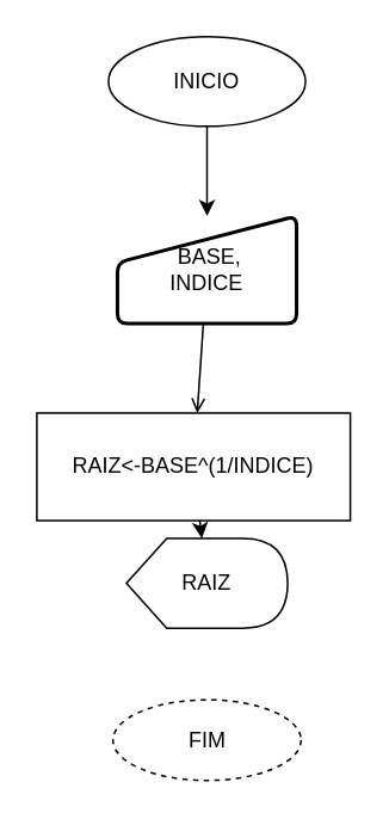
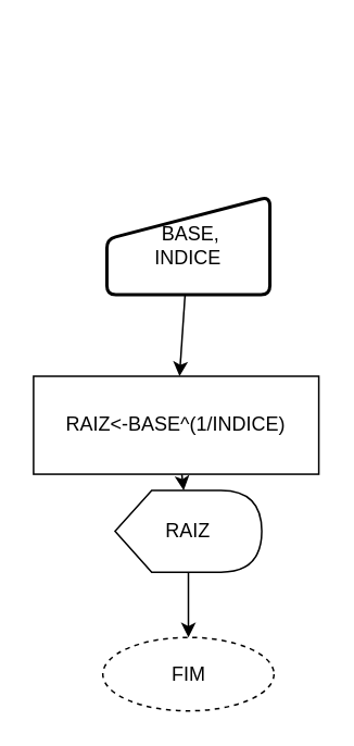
- <mxCell id="3" value="INICIO" style="ellipse;whiteSpace=wrap;html=1;" parent="1" vertex="1"><mxGeometry x="60" y="20" width="110" height="50" as="geometry" /></mxCell>
- <mxCell id="2" value="" style="edgeStyle=orthogonalEdgeStyle;rounded=0;orthogonalLoop=1;jettySize=auto;html=1;" edge="1" parent="1" source="3" target="10"><mxGeometry relative="1" as="geometry" /></mxCell>
- <mxCell id="9" value="" style="rounded=0;orthogonalLoop=1;jettySize=auto;html=1;endArrow=open;" edge="1" parent="1" source="10" target="5"><mxGeometry relative="1" as="geometry" /></mxCell>
+ <mxCell id="9" value="" style="rounded=0;orthogonalLoop=1;jettySize=auto;html=1;" edge="1" parent="1" source="10" target="5"><mxGeometry relative="1" as="geometry" /></mxCell>
+ <mxCell id="6" value="" style="edgeStyle=none;rounded=0;orthogonalLoop=1;jettySize=auto;html=1;" parent="1" source="7" target="8" edge="1"><mxGeometry relative="1" as="geometry" /></mxCell>
